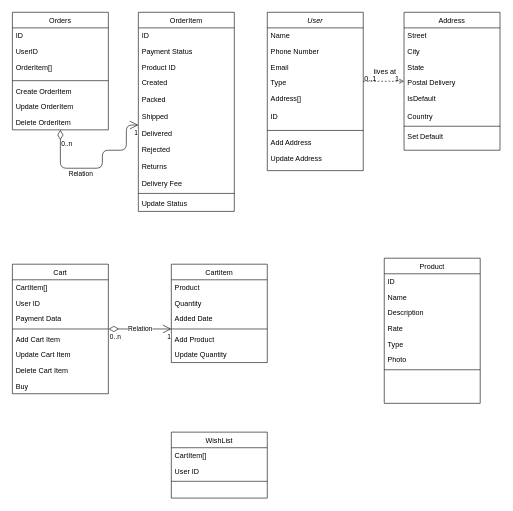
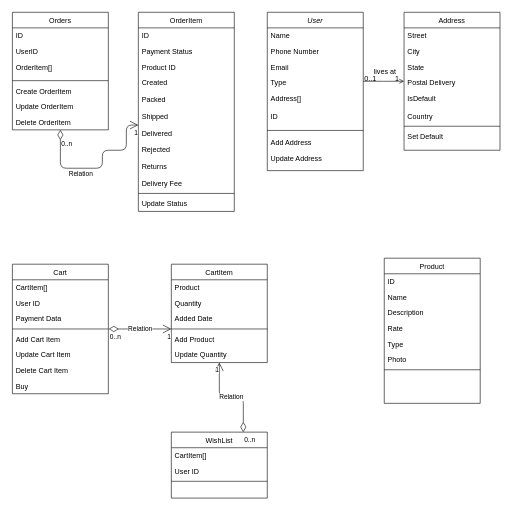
- <mxCell id="33" value="" style="endArrow=open;shadow=0;strokeWidth=1;rounded=0;endFill=1;edgeStyle=elbowEdgeStyle;elbow=vertical;dashed=1;" parent="1" source="2" target="24" edge="1"><mxGeometry x="0.5" y="41" relative="1" as="geometry"><mxPoint x="390" y="202" as="sourcePoint" /><mxPoint x="550" y="202" as="targetPoint" /><mxPoint x="-40" y="32" as="offset" /></mxGeometry></mxCell>
+ <mxCell id="33" value="" style="endArrow=open;shadow=0;strokeWidth=1;rounded=0;endFill=1;edgeStyle=elbowEdgeStyle;elbow=vertical;" parent="1" source="2" target="24" edge="1"><mxGeometry x="0.5" y="41" relative="1" as="geometry"><mxPoint x="390" y="202" as="sourcePoint" /><mxPoint x="550" y="202" as="targetPoint" /><mxPoint x="-40" y="32" as="offset" /></mxGeometry></mxCell>
+ <mxCell id="75" value="Relation" style="endArrow=open;html=1;endSize=12;startArrow=diamondThin;startSize=14;startFill=0;edgeStyle=orthogonalEdgeStyle;exitX=0.75;exitY=0;exitDx=0;exitDy=0;entryX=0.5;entryY=1;entryDx=0;entryDy=0;" edge="1" parent="1" source="20" target="37"><mxGeometry relative="1" as="geometry"><mxPoint x="370" y="672" as="sourcePoint" /><mxPoint x="530" y="672" as="targetPoint" /></mxGeometry></mxCell>
+ <mxCell id="76" value="0..n" style="edgeLabel;resizable=0;html=1;align=left;verticalAlign=top;" connectable="0" vertex="1" parent="75"><mxGeometry x="-1" relative="1" as="geometry" /></mxCell>
+ <mxCell id="77" value="1" style="edgeLabel;resizable=0;html=1;align=right;verticalAlign=top;" connectable="0" vertex="1" parent="75"><mxGeometry x="1" relative="1" as="geometry" /></mxCell>
